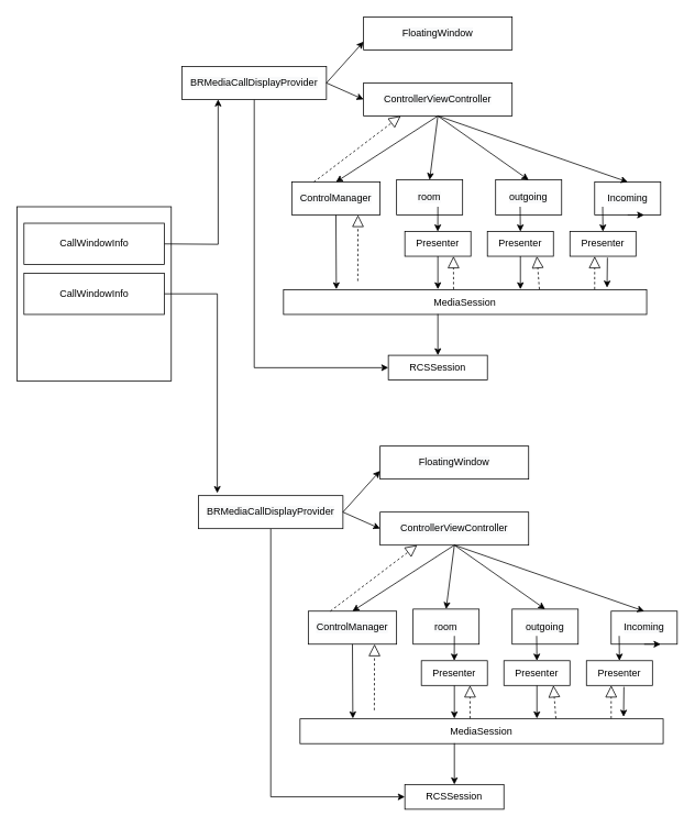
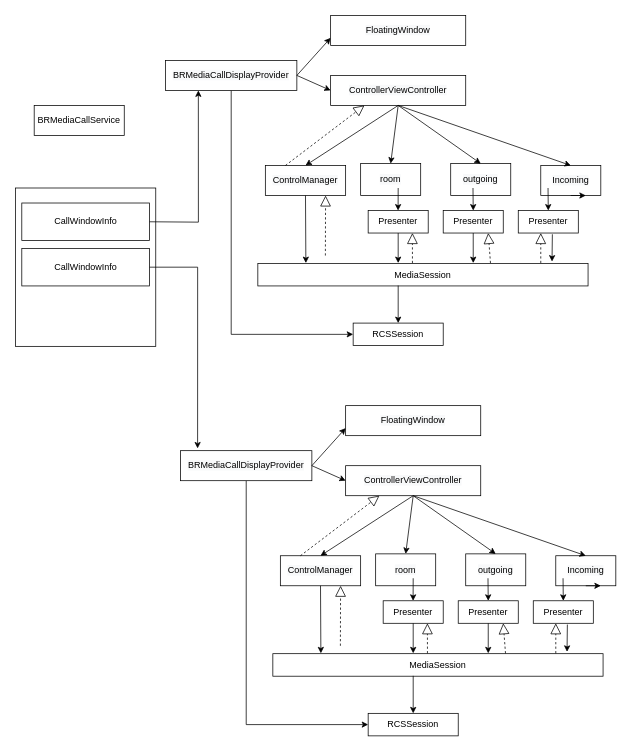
+ <mxCell id="2" value="BRMediaCallService" style="rounded=0;whiteSpace=wrap;html=1;" parent="1" vertex="1"><mxGeometry x="45" y="140" width="120" height="40" as="geometry" /></mxCell>
